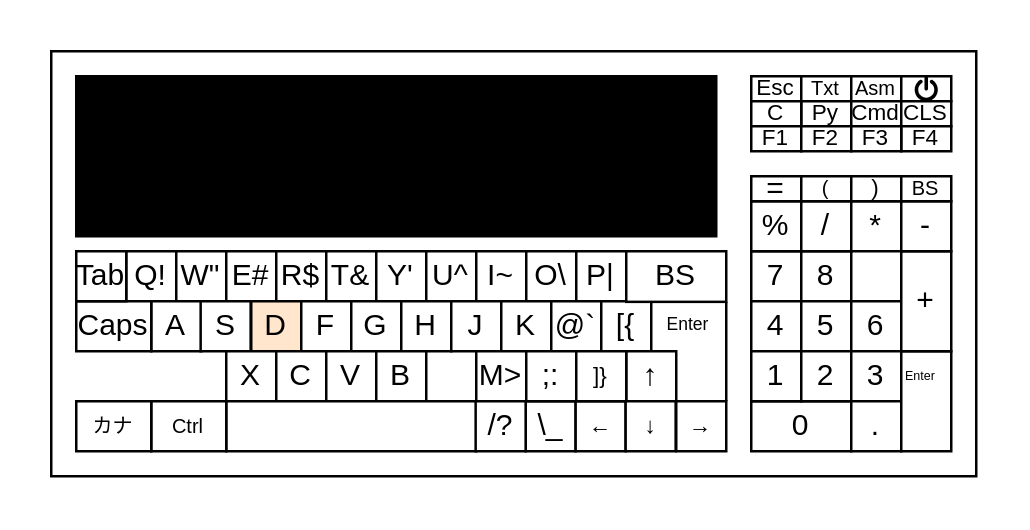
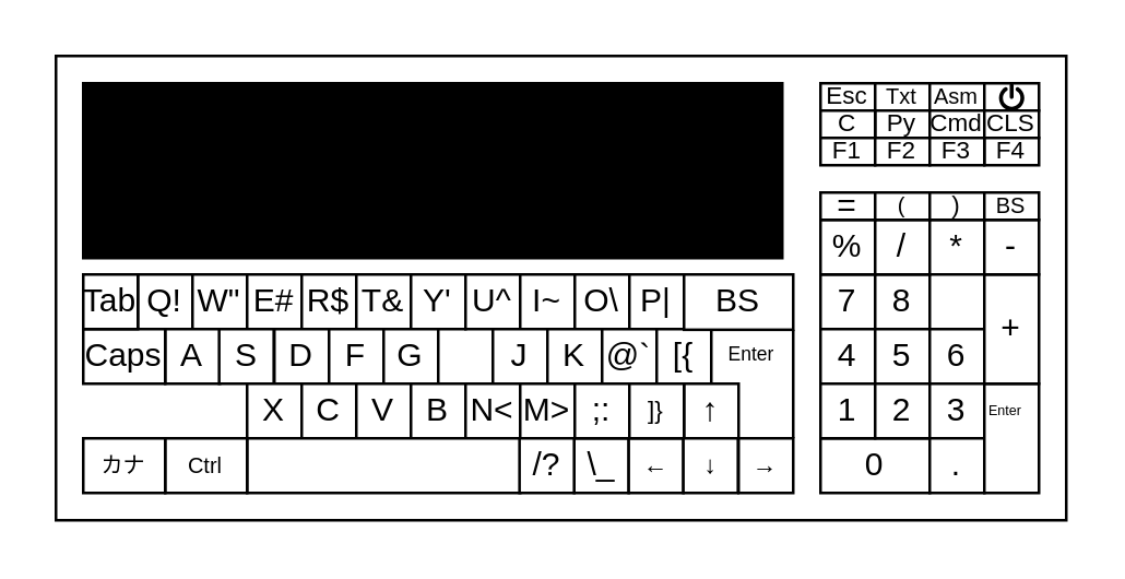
- <mxCell id="16" value="D" style="whiteSpace=wrap;html=1;aspect=fixed;fillColor=#ffe6cc;" parent="1" vertex="1"><mxGeometry x="100" y="120" width="20" height="20" as="geometry" /></mxCell>
+ <mxCell id="16" value="D" style="whiteSpace=wrap;html=1;aspect=fixed;" parent="1" vertex="1"><mxGeometry x="100" y="120" width="20" height="20" as="geometry" /></mxCell>
- <mxCell id="19" value="H" style="whiteSpace=wrap;html=1;aspect=fixed;" parent="1" vertex="1"><mxGeometry x="160" y="120" width="20" height="20" as="geometry" /></mxCell>
+ <mxCell id="29" value="N&amp;lt;" style="whiteSpace=wrap;html=1;aspect=fixed;" parent="1" vertex="1"><mxGeometry x="170" y="140" width="20" height="20" as="geometry" /></mxCell>
